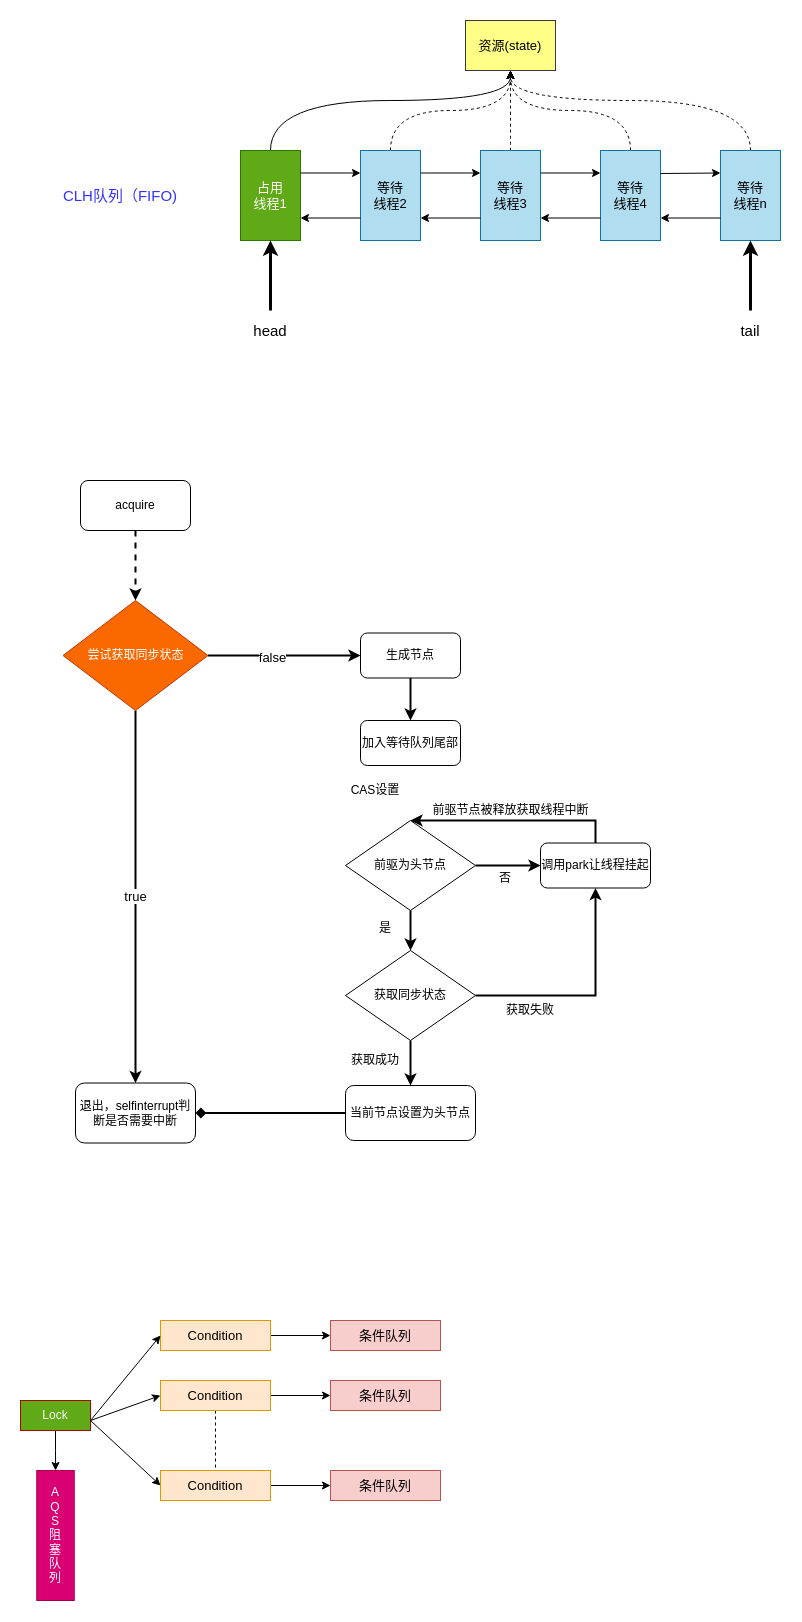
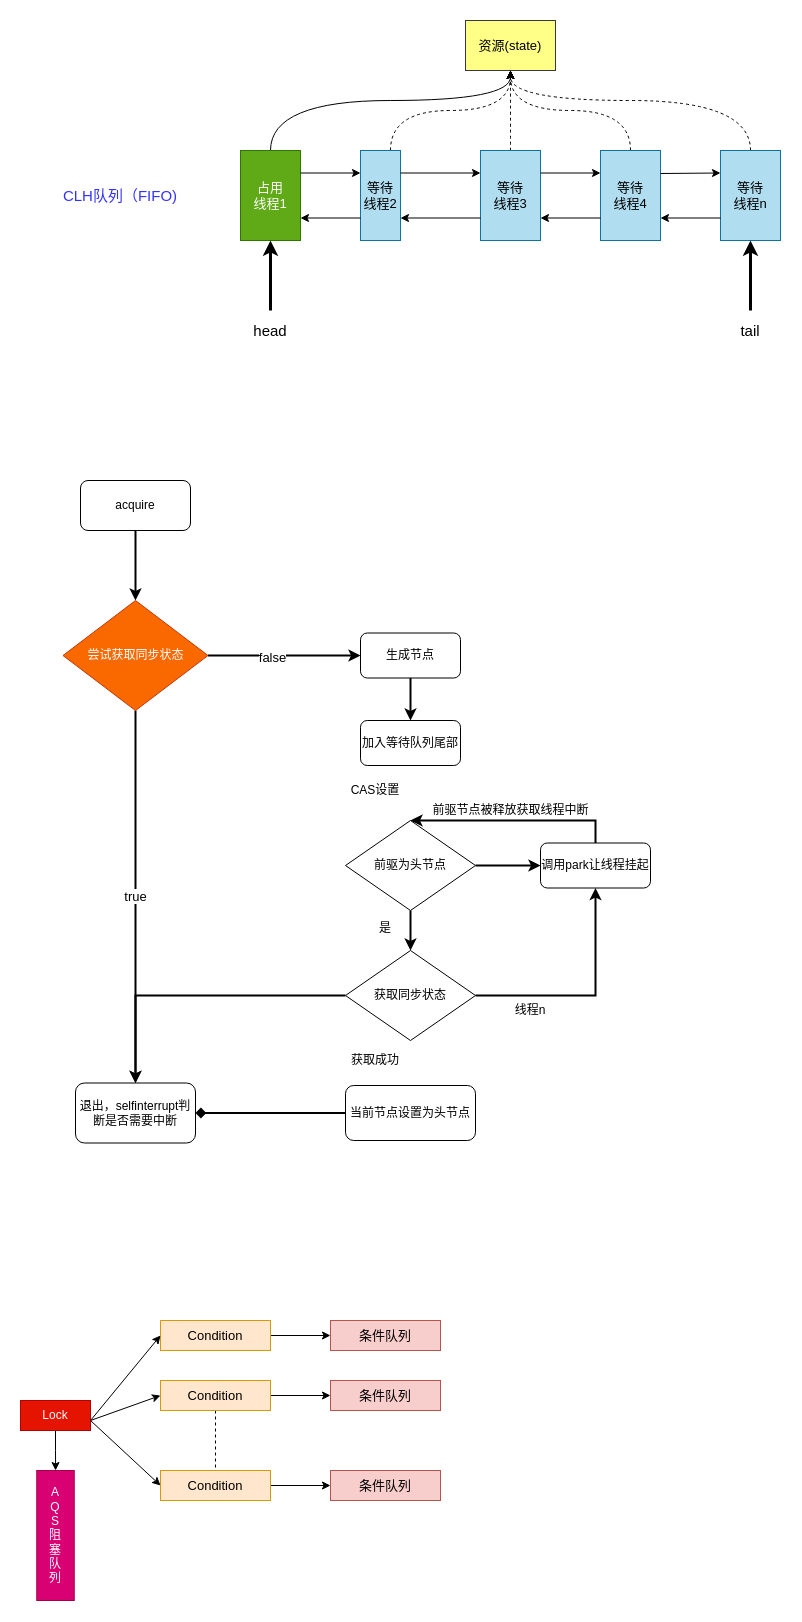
- <mxCell id="5" value="&lt;font style=&quot;font-size: 13px&quot;&gt;等待&lt;br&gt;线程2&lt;/font&gt;" style="rounded=0;whiteSpace=wrap;html=1;fillColor=#b1ddf0;strokeColor=#10739e;" vertex="1" parent="1"><mxGeometry x="360" y="150" width="60" height="90" as="geometry" /></mxCell>
+ <mxCell id="5" value="&lt;font style=&quot;font-size: 13px&quot;&gt;等待&lt;br&gt;线程2&lt;/font&gt;" style="rounded=0;whiteSpace=wrap;html=1;fillColor=#b1ddf0;strokeColor=#10739e;" vertex="1" parent="1"><mxGeometry x="360" y="150" width="40" height="90" as="geometry" /></mxCell>
- <mxCell id="26" style="edgeStyle=orthogonalEdgeStyle;rounded=0;orthogonalLoop=1;jettySize=auto;html=1;entryX=0.5;entryY=0;entryDx=0;entryDy=0;strokeWidth=2;dashed=1;" edge="1" parent="1" source="27" target="31"><mxGeometry relative="1" as="geometry" /></mxCell>
+ <mxCell id="26" style="edgeStyle=orthogonalEdgeStyle;rounded=0;orthogonalLoop=1;jettySize=auto;html=1;entryX=0.5;entryY=0;entryDx=0;entryDy=0;strokeWidth=2;" edge="1" parent="1" source="27" target="31"><mxGeometry relative="1" as="geometry" /></mxCell>
- <mxCell id="48" value="否" style="text;html=1;strokeColor=none;fillColor=none;align=center;verticalAlign=middle;whiteSpace=wrap;rounded=0;" vertex="1" parent="1"><mxGeometry x="480" y="867.5" width="50" height="20" as="geometry" /></mxCell>
- <mxCell id="49" value="获取失败" style="text;html=1;strokeColor=none;fillColor=none;align=center;verticalAlign=middle;whiteSpace=wrap;rounded=0;" vertex="1" parent="1"><mxGeometry x="505" y="1000" width="50" height="20" as="geometry" /></mxCell>
+ <mxCell id="49" value="线程n" style="text;html=1;strokeColor=none;fillColor=none;align=center;verticalAlign=middle;whiteSpace=wrap;rounded=0;" vertex="1" parent="1"><mxGeometry x="505" y="1000" width="50" height="20" as="geometry" /></mxCell>
- <mxCell id="39" value="" style="edgeStyle=orthogonalEdgeStyle;rounded=0;orthogonalLoop=1;jettySize=auto;html=1;strokeWidth=2;" edge="1" parent="1" source="41" target="45"><mxGeometry relative="1" as="geometry" /></mxCell>
+ <mxCell id="39" value="" style="edgeStyle=orthogonalEdgeStyle;rounded=0;orthogonalLoop=1;jettySize=auto;html=1;strokeWidth=2;" edge="1" parent="1" source="41" target="32"><mxGeometry relative="1" as="geometry" /></mxCell>
- <mxCell id="53" value="Lock" style="rounded=0;whiteSpace=wrap;html=1;fillColor=#60a917;strokeColor=#B20000;fontColor=#ffffff;" vertex="1" parent="1"><mxGeometry x="20" y="1400" width="70" height="30" as="geometry" /></mxCell>
+ <mxCell id="53" value="Lock" style="rounded=0;whiteSpace=wrap;html=1;fillColor=#e51400;strokeColor=#B20000;fontColor=#ffffff;" vertex="1" parent="1"><mxGeometry x="20" y="1400" width="70" height="30" as="geometry" /></mxCell>
